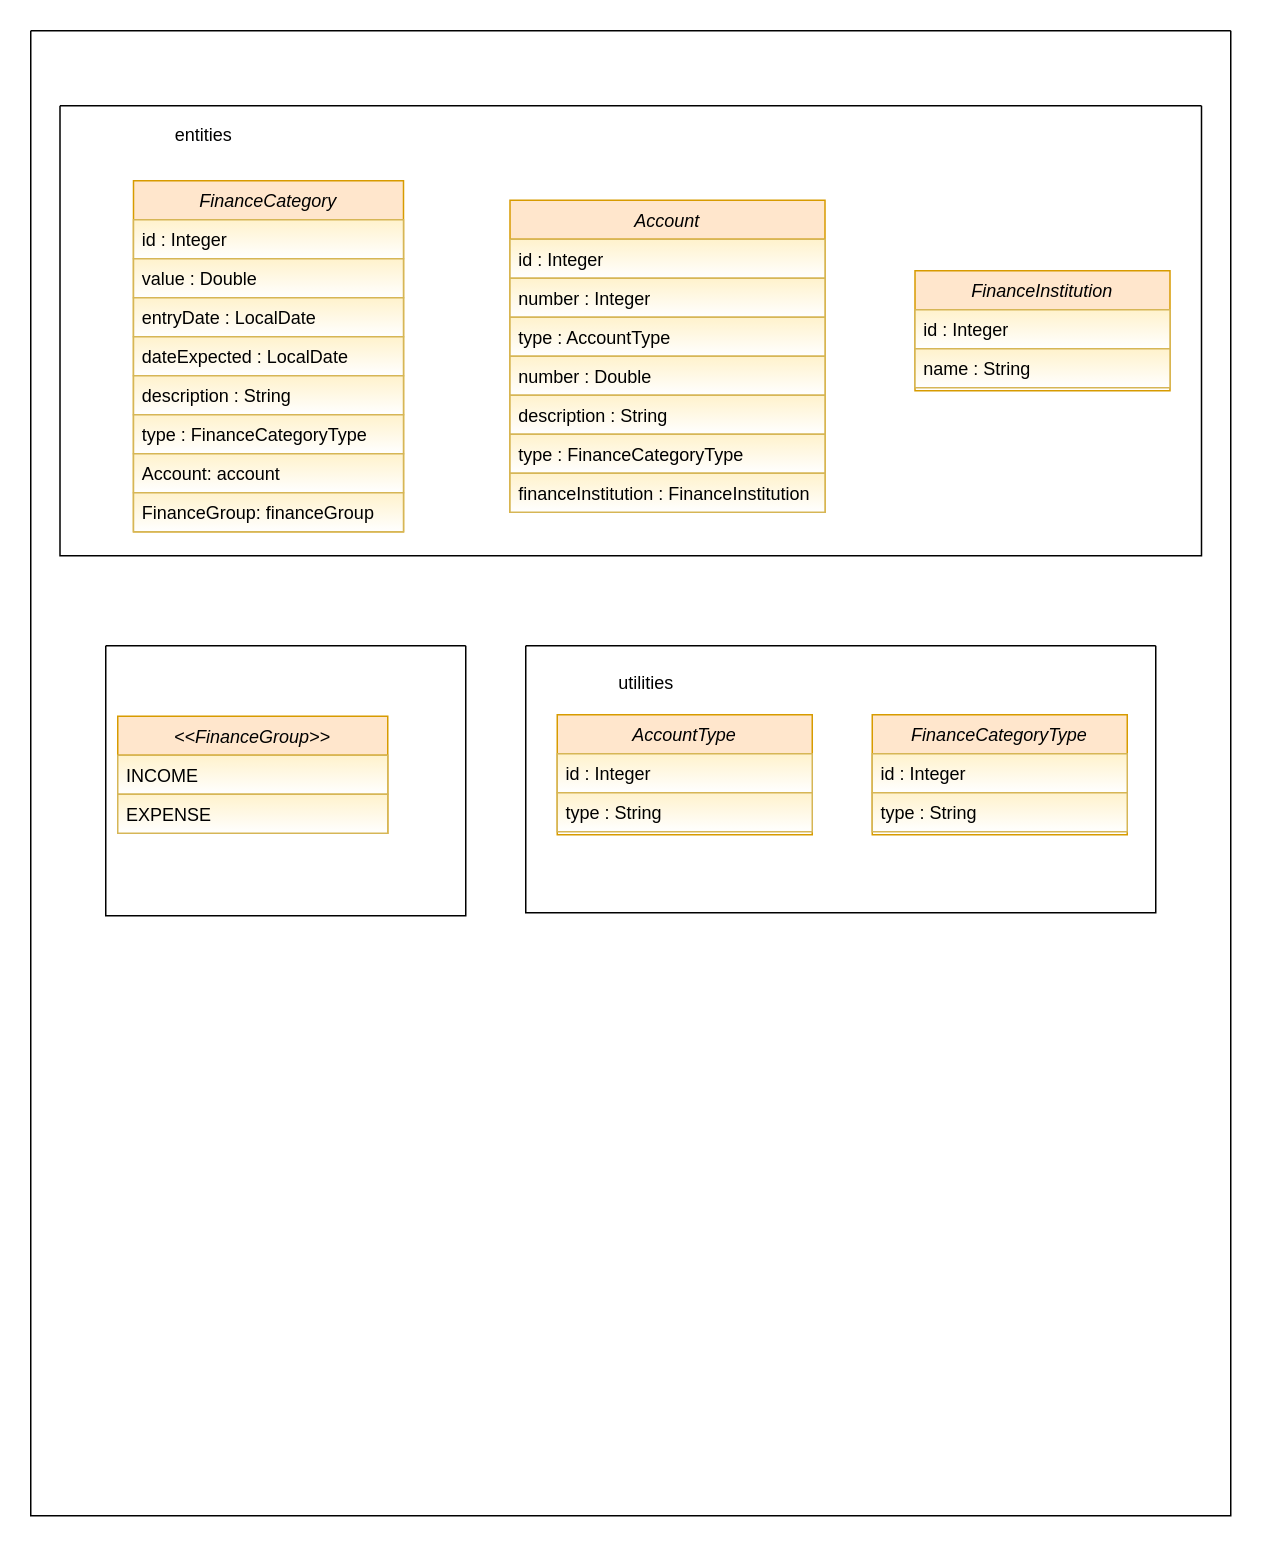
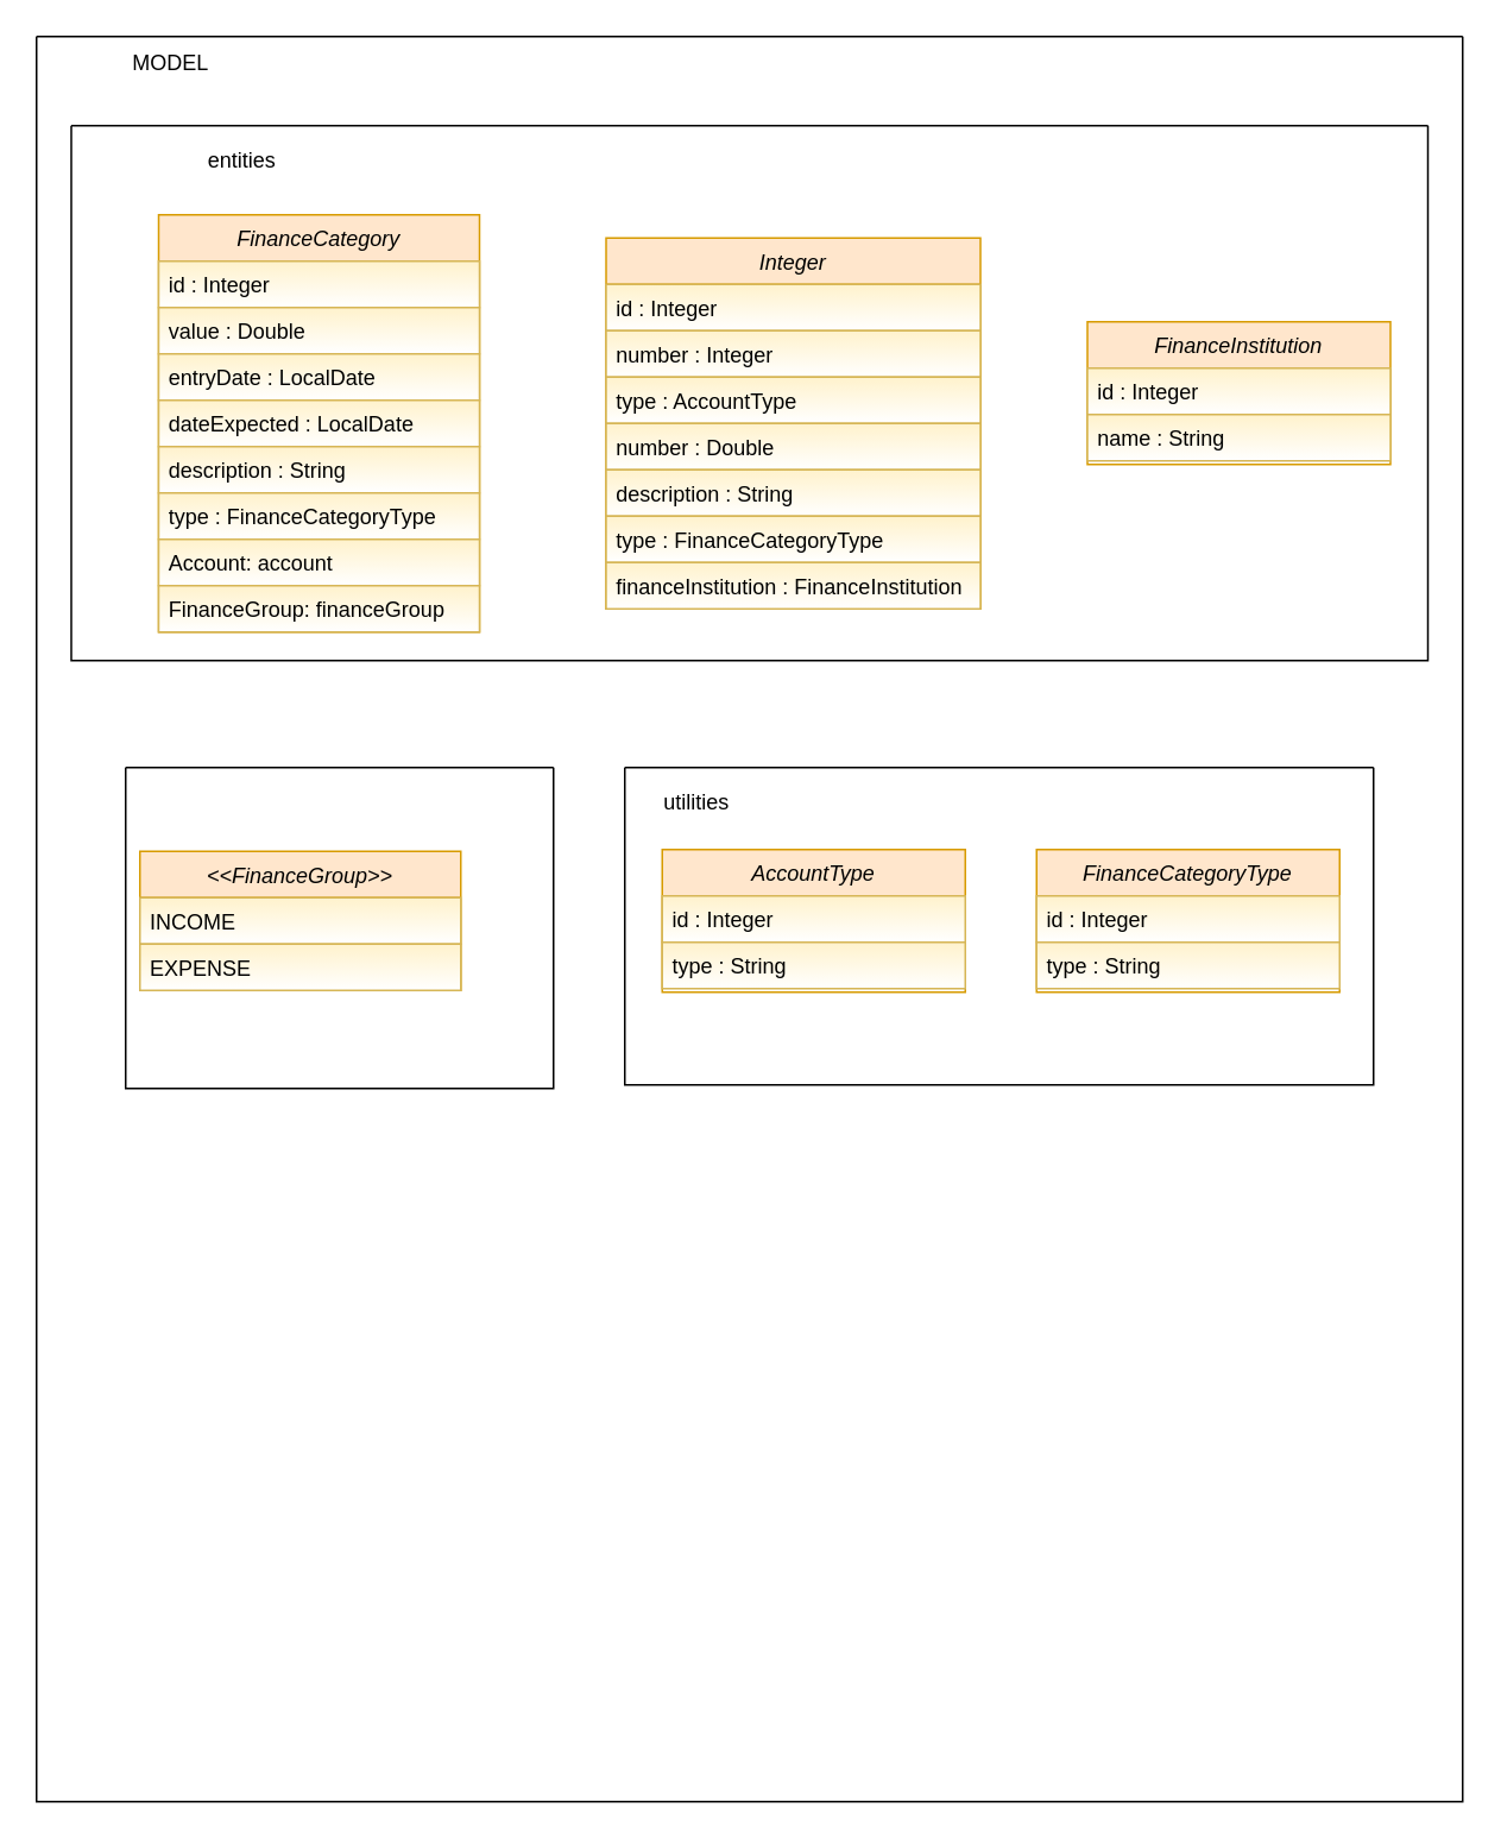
+ <mxCell id="15" value="MODEL" style="text;html=1;align=center;verticalAlign=middle;resizable=0;points=[];autosize=1;strokeColor=none;fillColor=none;" vertex="1" parent="14"><mxGeometry x="40" width="70" height="30" as="geometry" /></mxCell>
- <mxCell id="26" value="Account" style="swimlane;fontStyle=2;align=center;verticalAlign=top;childLayout=stackLayout;horizontal=1;startSize=26;horizontalStack=0;resizeParent=1;resizeLast=0;collapsible=1;marginBottom=0;rounded=0;shadow=0;strokeWidth=1;fillColor=#ffe6cc;strokeColor=#d79b00;" vertex="1" parent="16"><mxGeometry x="300" y="63" width="210" height="208" as="geometry"><mxRectangle x="180" y="30" width="160" height="26" as="alternateBounds" /></mxGeometry></mxCell>
+ <mxCell id="26" value="Integer" style="swimlane;fontStyle=2;align=center;verticalAlign=top;childLayout=stackLayout;horizontal=1;startSize=26;horizontalStack=0;resizeParent=1;resizeLast=0;collapsible=1;marginBottom=0;rounded=0;shadow=0;strokeWidth=1;fillColor=#ffe6cc;strokeColor=#d79b00;" vertex="1" parent="16"><mxGeometry x="300" y="63" width="210" height="208" as="geometry"><mxRectangle x="180" y="30" width="160" height="26" as="alternateBounds" /></mxGeometry></mxCell>
- <mxCell id="13" value="utilities" style="text;html=1;align=center;verticalAlign=middle;resizable=0;points=[];autosize=1;strokeColor=none;fillColor=none;" vertex="1" parent="1"><mxGeometry x="400" y="440" width="60" height="30" as="geometry" /></mxCell>
+ <mxCell id="13" value="utilities" style="text;html=1;align=center;verticalAlign=middle;resizable=0;points=[];autosize=1;strokeColor=none;fillColor=none;" vertex="1" parent="1"><mxGeometry x="360" y="435" width="60" height="30" as="geometry" /></mxCell>
